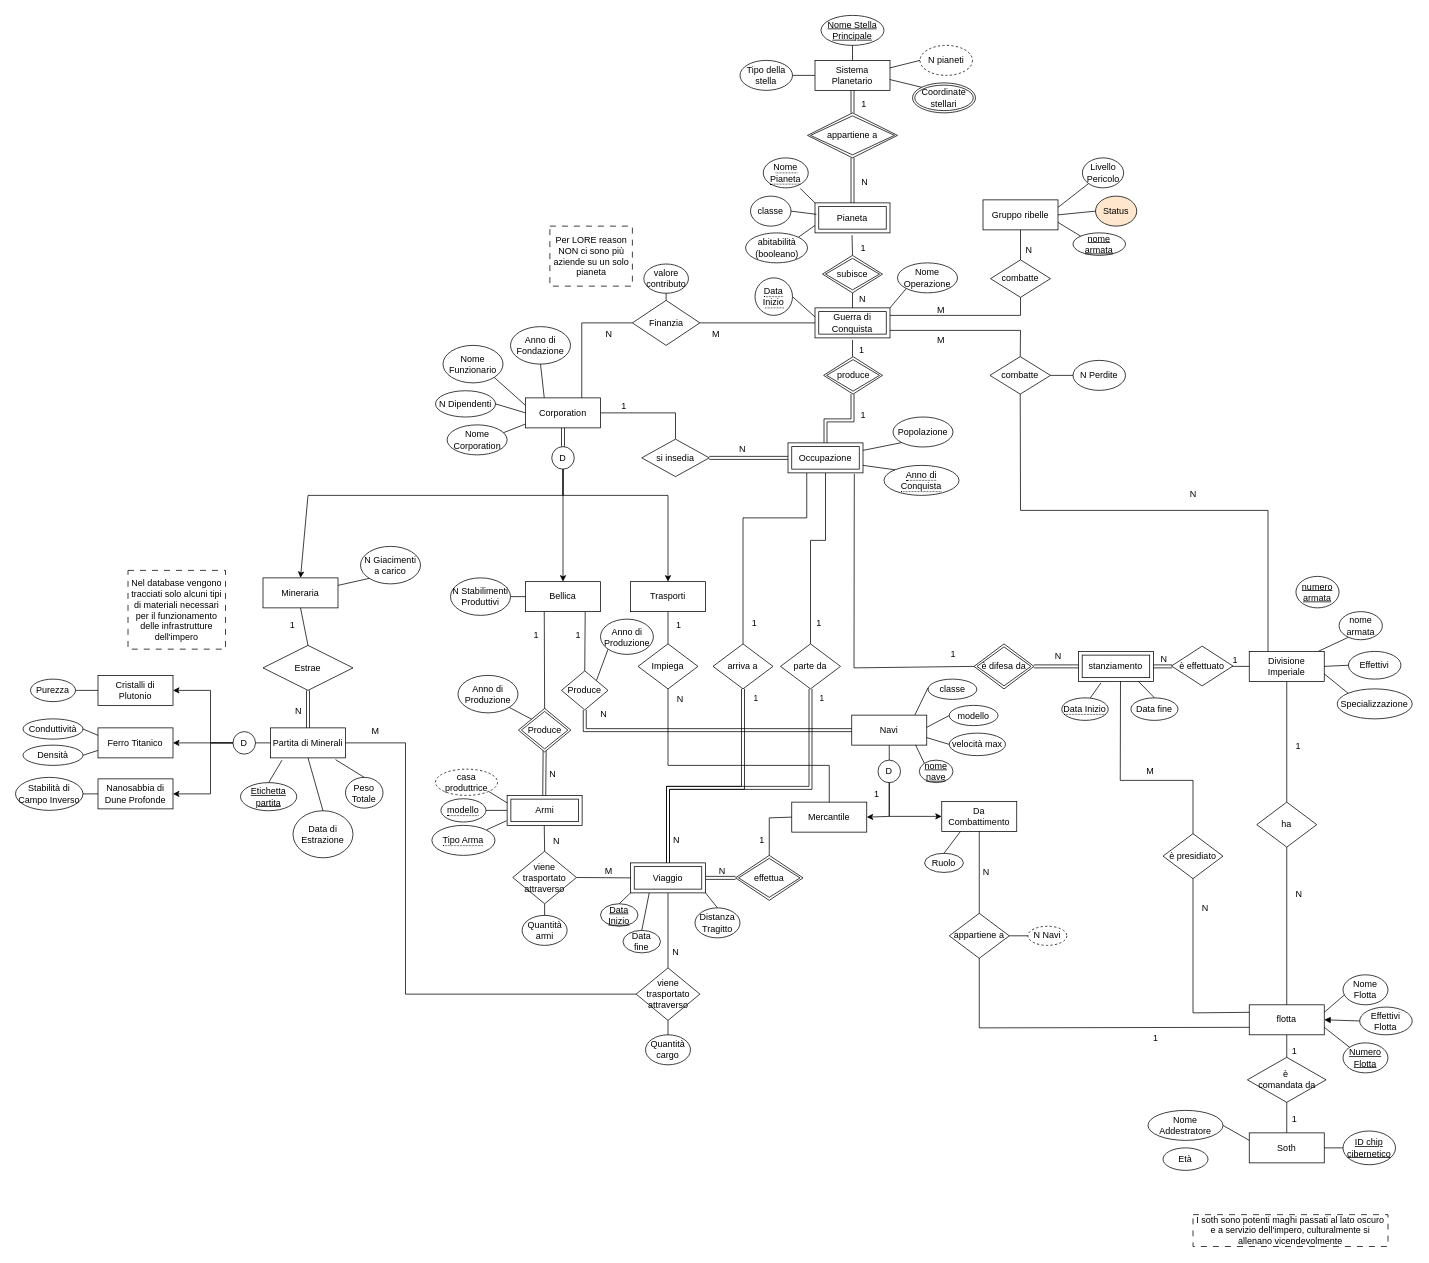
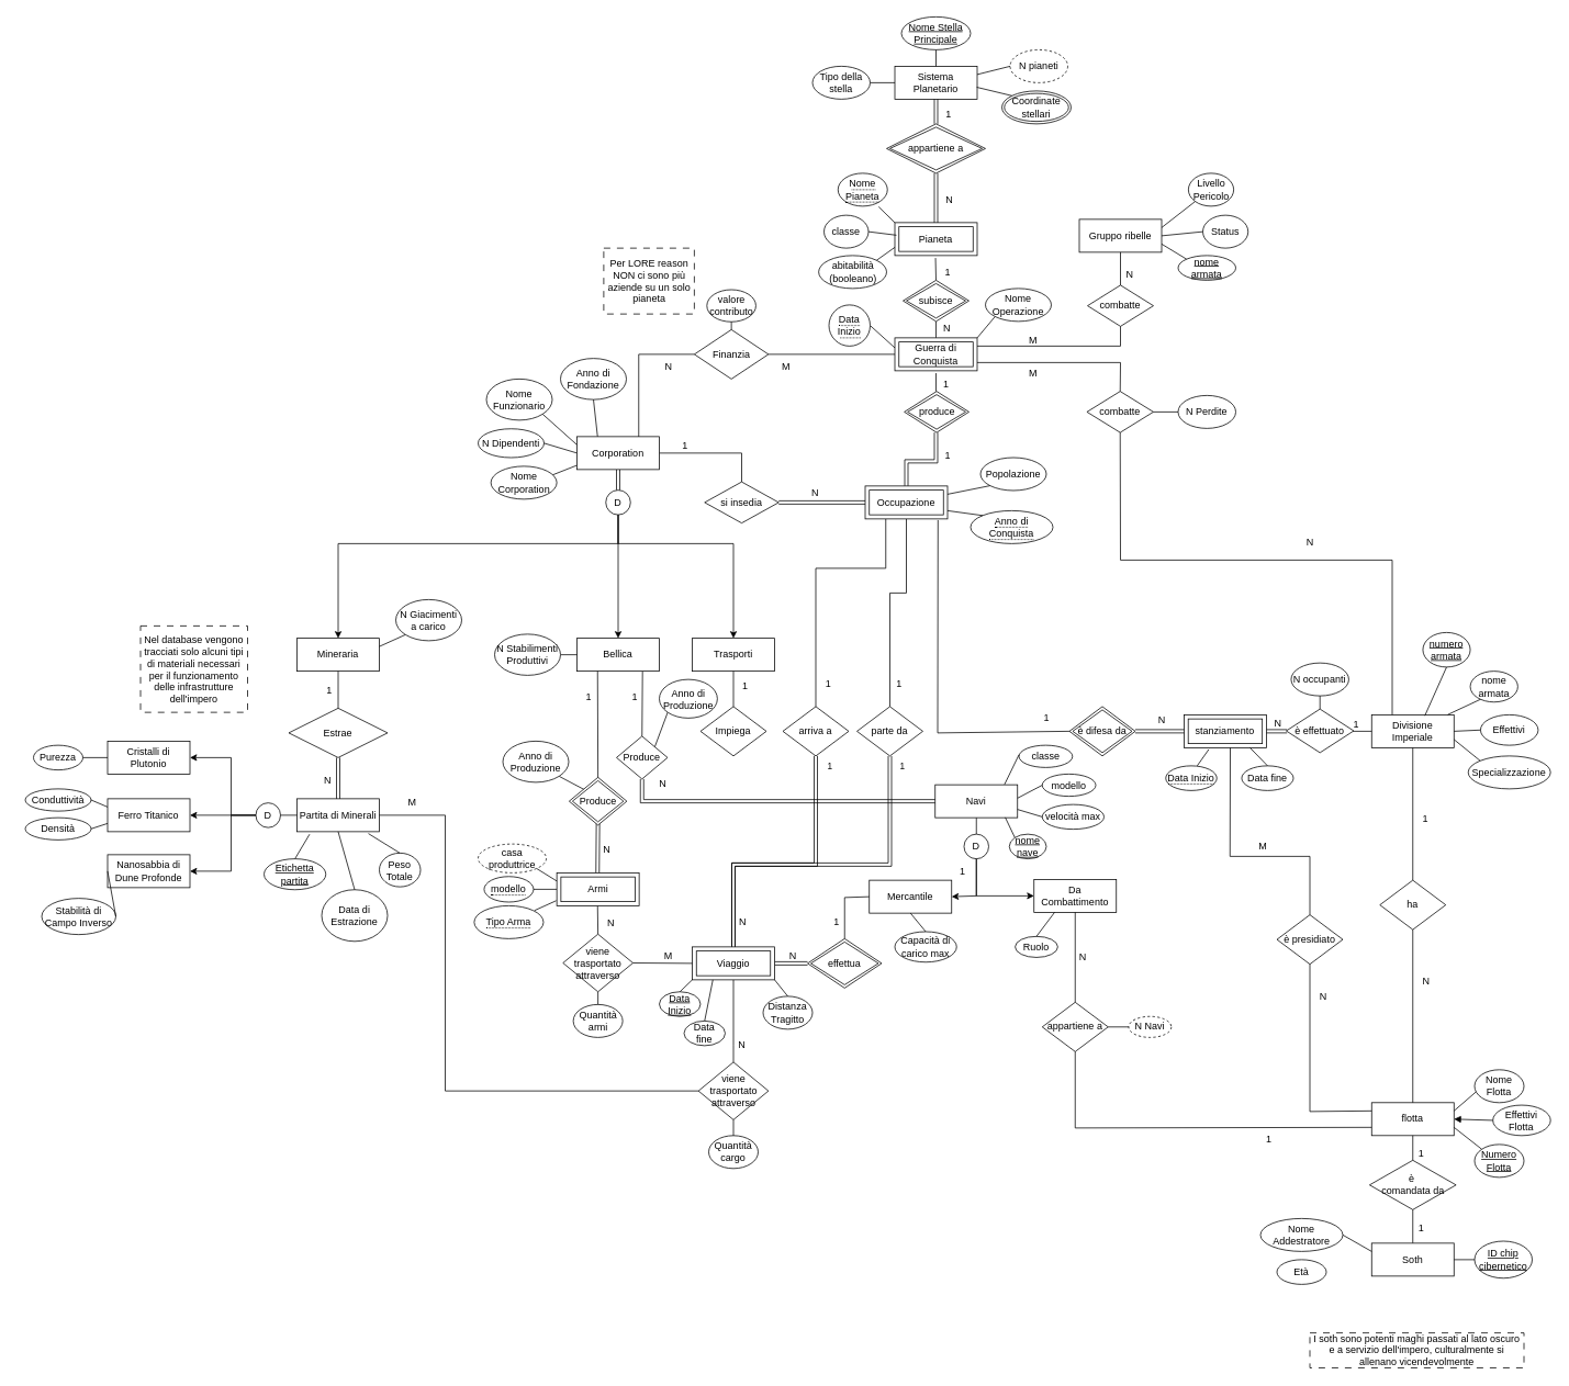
- <mxCell id="191" value="Status" style="ellipse;whiteSpace=wrap;html=1;align=center;fillColor=#ffe6cc;" parent="1" vertex="1"><mxGeometry x="1460" y="261" width="55" height="40" as="geometry" /></mxCell>
+ <mxCell id="191" value="Status" style="ellipse;whiteSpace=wrap;html=1;align=center;" parent="1" vertex="1"><mxGeometry x="1460" y="261" width="55" height="40" as="geometry" /></mxCell>
- <mxCell id="12" value="Mineraria" style="whiteSpace=wrap;html=1;align=center;" parent="1" vertex="1"><mxGeometry x="350" y="770" width="100" height="40" as="geometry" /></mxCell>
+ <mxCell id="12" value="Mineraria" style="whiteSpace=wrap;html=1;align=center;" parent="1" vertex="1"><mxGeometry x="360" y="775" width="100" height="40" as="geometry" /></mxCell>
+ <mxCell id="133" value="N occupanti" style="ellipse;whiteSpace=wrap;html=1;align=center;" parent="1" vertex="1"><mxGeometry x="1567.25" y="805" width="70" height="40" as="geometry" /></mxCell>
+ <mxCell id="84" value="" style="endArrow=none;html=1;rounded=0;exitX=0.5;exitY=1;exitDx=0;exitDy=0;entryX=0.646;entryY=0.029;entryDx=0;entryDy=0;entryPerimeter=0;" parent="1" source="83" target="21" edge="1"><mxGeometry relative="1" as="geometry"><mxPoint x="1669.75" y="975.5" as="sourcePoint" /><mxPoint x="1837.25" y="1083" as="targetPoint" /></mxGeometry></mxCell>
+ <mxCell id="134" value="" style="endArrow=none;html=1;rounded=0;exitX=0.5;exitY=0;exitDx=0;exitDy=0;entryX=0.5;entryY=1;entryDx=0;entryDy=0;" parent="1" source="256" target="133" edge="1"><mxGeometry relative="1" as="geometry"><mxPoint x="1602.25" y="858" as="sourcePoint" /><mxPoint x="1547.25" y="1010" as="targetPoint" /></mxGeometry></mxCell>
- <mxCell id="41" value="" style="endArrow=none;html=1;rounded=0;exitX=0.5;exitY=1;exitDx=0;exitDy=0;entryX=0.5;entryY=0;entryDx=0;entryDy=0;" parent="1" source="40" target="26" edge="1"><mxGeometry relative="1" as="geometry"><mxPoint x="892" y="1010" as="sourcePoint" /><mxPoint x="1020" y="1070" as="targetPoint" /><Array as="points"><mxPoint x="890" y="1020" /><mxPoint x="1105" y="1020" /></Array></mxGeometry></mxCell>
- <mxCell id="42" value="N" style="resizable=0;html=1;whiteSpace=wrap;align=left;verticalAlign=bottom;" parent="41" connectable="0" vertex="1"><mxGeometry x="-1" relative="1" as="geometry"><mxPoint x="10" y="22" as="offset" /></mxGeometry></mxCell>
- <mxCell id="238" value="&lt;span data-end=&quot;911&quot; data-start=&quot;881&quot;&gt;Stabilità di Campo Inverso&lt;/span&gt;" style="ellipse;whiteSpace=wrap;html=1;align=center;" parent="1" vertex="1"><mxGeometry x="20" y="1036" width="90" height="44" as="geometry" /></mxCell>
+ <mxCell id="238" value="&lt;span data-end=&quot;911&quot; data-start=&quot;881&quot;&gt;Stabilità di Campo Inverso&lt;/span&gt;" style="ellipse;whiteSpace=wrap;html=1;align=center;" parent="1" vertex="1"><mxGeometry x="50" y="1091" width="90" height="44" as="geometry" /></mxCell>
+ <mxCell id="216" value="" style="endArrow=none;html=1;rounded=0;exitX=0.5;exitY=1;exitDx=0;exitDy=0;entryX=0.5;entryY=0;entryDx=0;entryDy=0;" parent="1" source="26" target="215" edge="1"><mxGeometry relative="1" as="geometry"><mxPoint x="1110" y="1330" as="sourcePoint" /><mxPoint x="1245" y="1399" as="targetPoint" /><Array as="points" /></mxGeometry></mxCell>
+ <mxCell id="215" value="Capacità di carico max" style="ellipse;whiteSpace=wrap;html=1;align=center;" parent="1" vertex="1"><mxGeometry x="1086" y="1131.5" width="75" height="37" as="geometry" /></mxCell>
